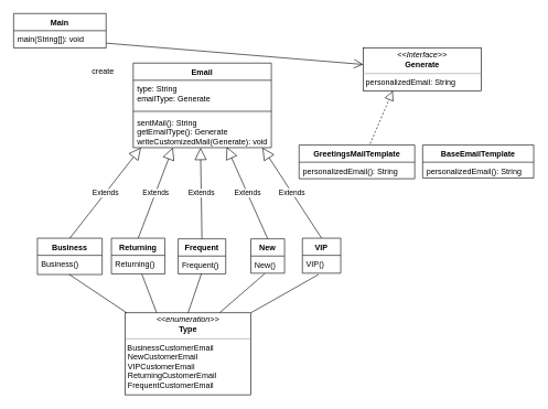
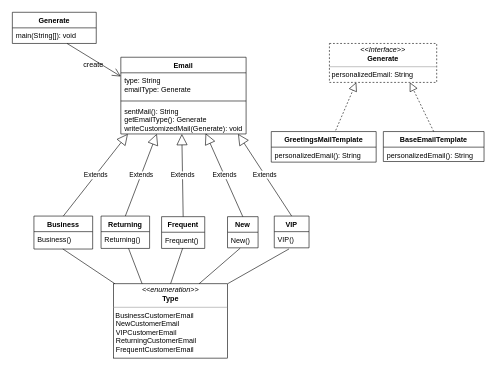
- <mxCell id="15" value="Main" style="swimlane;fontStyle=1;align=center;verticalAlign=top;childLayout=stackLayout;horizontal=1;startSize=26;horizontalStack=0;resizeParent=1;resizeParentMax=0;resizeLast=0;collapsible=1;marginBottom=0;" parent="1" vertex="1"><mxGeometry x="20" y="20" width="140" height="52" as="geometry" /></mxCell>
+ <mxCell id="15" value="Generate" style="swimlane;fontStyle=1;align=center;verticalAlign=top;childLayout=stackLayout;horizontal=1;startSize=26;horizontalStack=0;resizeParent=1;resizeParentMax=0;resizeLast=0;collapsible=1;marginBottom=0;" parent="1" vertex="1"><mxGeometry x="20" y="20" width="140" height="52" as="geometry" /></mxCell>
- <mxCell id="17" value="" style="endArrow=open;endFill=1;endSize=12;html=1;rounded=0;" parent="1" source="16" target="31" edge="1"><mxGeometry width="160" relative="1" as="geometry"><mxPoint x="36" y="10" as="sourcePoint" /><mxPoint x="196" y="10" as="targetPoint" /></mxGeometry></mxCell>
+ <mxCell id="17" value="" style="endArrow=open;endFill=1;endSize=12;html=1;rounded=0;entryX=0;entryY=0.25;entryDx=0;entryDy=0;" parent="1" source="16" target="2" edge="1"><mxGeometry width="160" relative="1" as="geometry"><mxPoint x="36" y="10" as="sourcePoint" /><mxPoint x="196" y="10" as="targetPoint" /></mxGeometry></mxCell>
- <mxCell id="31" value="&lt;p style=&quot;margin:0px;margin-top:4px;text-align:center;&quot;&gt;&lt;i&gt;&amp;lt;&amp;lt;Interface&amp;gt;&amp;gt;&lt;/i&gt;&lt;br&gt;&lt;b&gt;Generate&lt;/b&gt;&lt;br&gt;&lt;/p&gt;&lt;hr size=&quot;1&quot;&gt;&lt;p style=&quot;margin:0px;margin-left:4px;&quot;&gt;personalizedEmail:&amp;nbsp;String&lt;/p&gt;&lt;p style=&quot;margin:0px;margin-left:4px;&quot;&gt;&lt;br&gt;&lt;/p&gt;" style="verticalAlign=top;align=left;overflow=fill;fontSize=12;fontFamily=Helvetica;html=1;" parent="1" vertex="1"><mxGeometry x="549" y="72" width="179" height="65" as="geometry" /></mxCell>
+ <mxCell id="31" value="&lt;p style=&quot;margin:0px;margin-top:4px;text-align:center;&quot;&gt;&lt;i&gt;&amp;lt;&amp;lt;Interface&amp;gt;&amp;gt;&lt;/i&gt;&lt;br&gt;&lt;b&gt;Generate&lt;/b&gt;&lt;br&gt;&lt;/p&gt;&lt;hr size=&quot;1&quot;&gt;&lt;p style=&quot;margin:0px;margin-left:4px;&quot;&gt;personalizedEmail:&amp;nbsp;String&lt;/p&gt;&lt;p style=&quot;margin:0px;margin-left:4px;&quot;&gt;&lt;br&gt;&lt;/p&gt;" style="verticalAlign=top;align=left;overflow=fill;fontSize=12;fontFamily=Helvetica;html=1;dashed=1;" parent="1" vertex="1"><mxGeometry x="549" y="72" width="179" height="65" as="geometry" /></mxCell>
+ <mxCell id="29" value="" style="endArrow=block;dashed=1;endFill=0;endSize=12;html=1;rounded=0;exitX=0.5;exitY=0;exitDx=0;exitDy=0;entryX=0.75;entryY=1;entryDx=0;entryDy=0;" parent="1" source="25" target="31" edge="1"><mxGeometry width="160" relative="1" as="geometry"><mxPoint x="674" y="410" as="sourcePoint" /><mxPoint x="658" y="87" as="targetPoint" /></mxGeometry></mxCell>
